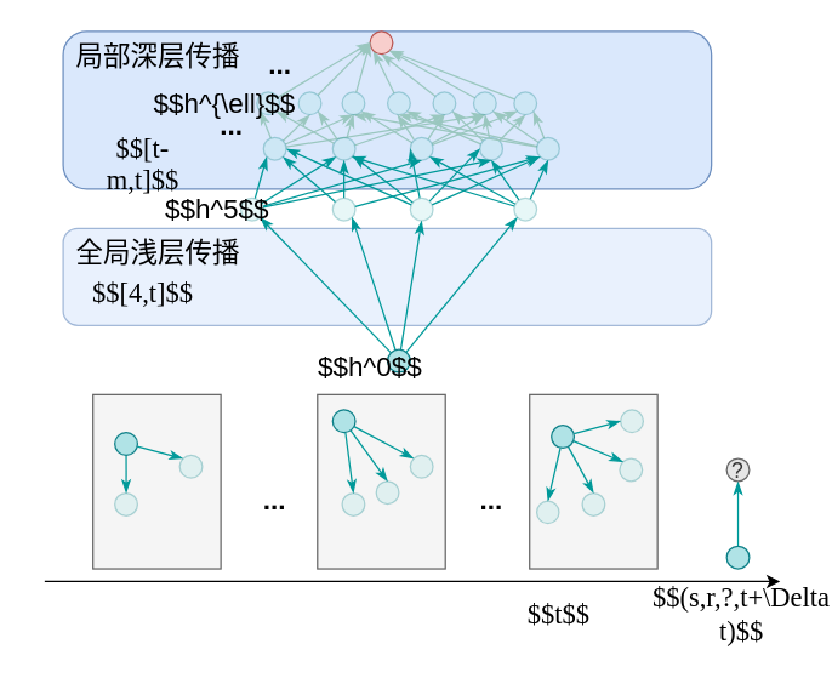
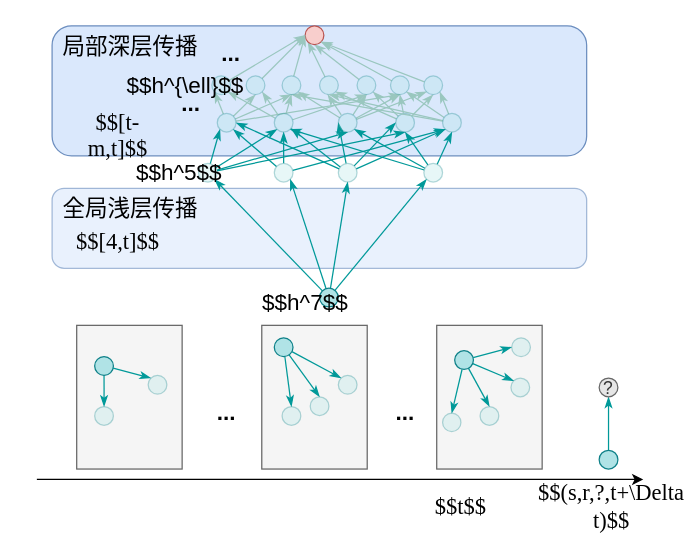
- <mxCell id="43" value="$$h^0$$" style="text;html=1;align=center;verticalAlign=middle;whiteSpace=wrap;rounded=0;fontFamily=Helvetica;fontSize=18;fontColor=default;labelBackgroundColor=none;" parent="1" vertex="1"><mxGeometry x="228.69" y="230" width="30" height="24" as="geometry" /></mxCell>
+ <mxCell id="43" value="$$h^7$$" style="text;html=1;align=center;verticalAlign=middle;whiteSpace=wrap;rounded=0;fontFamily=Helvetica;fontSize=18;fontColor=default;labelBackgroundColor=none;" parent="1" vertex="1"><mxGeometry x="228.69" y="230" width="30" height="24" as="geometry" /></mxCell>
